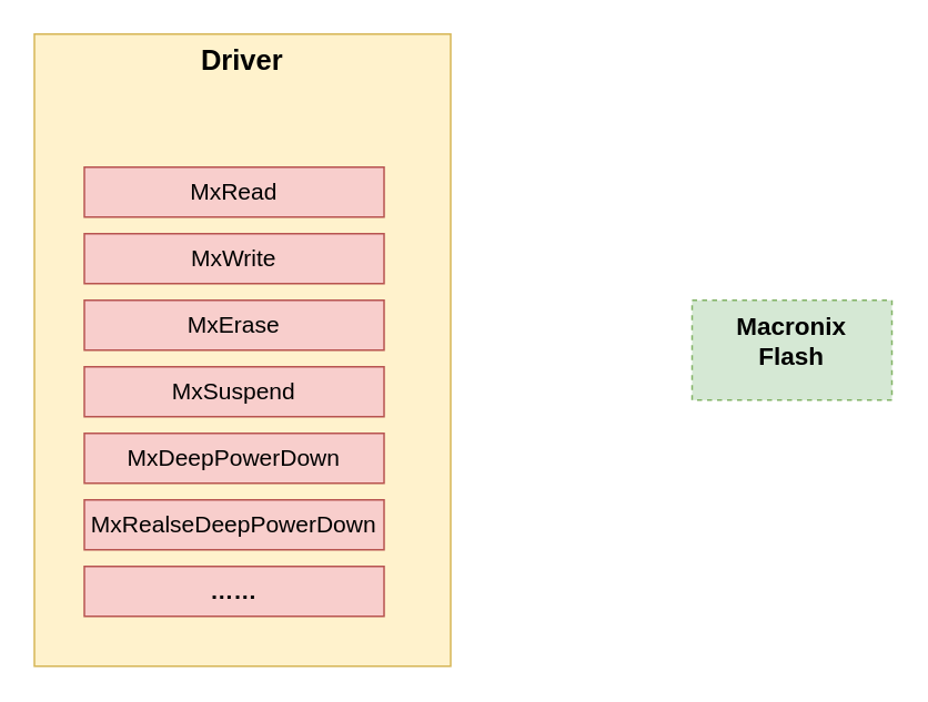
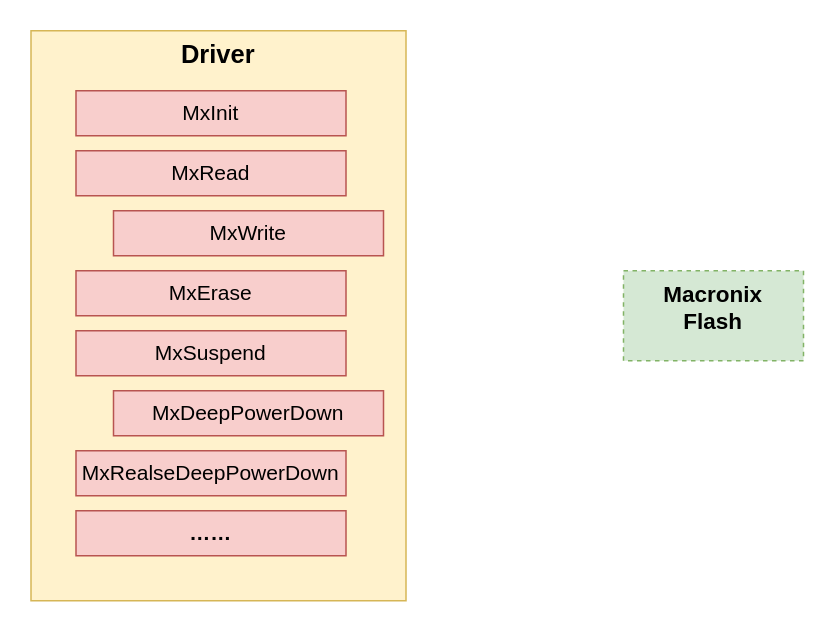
+ <mxCell id="3" value="MxInit" style="text;html=1;align=center;verticalAlign=middle;whiteSpace=wrap;rounded=0;strokeColor=#b85450;fillColor=#f8cecc;fontSize=14;" parent="1" vertex="1"><mxGeometry x="50" y="60" width="180" height="30" as="geometry" /></mxCell>
- <mxCell id="5" value="MxWrite" style="text;html=1;align=center;verticalAlign=middle;whiteSpace=wrap;rounded=0;strokeColor=#b85450;fillColor=#f8cecc;fontSize=14;" parent="1" vertex="1"><mxGeometry x="50" y="140" width="180" height="30" as="geometry" /></mxCell>
+ <mxCell id="5" value="MxWrite" style="text;html=1;align=center;verticalAlign=middle;whiteSpace=wrap;rounded=0;strokeColor=#b85450;fillColor=#f8cecc;fontSize=14;" parent="1" vertex="1"><mxGeometry x="75" y="140" width="180" height="30" as="geometry" /></mxCell>
- <mxCell id="8" value="MxDeepPowerDown" style="text;html=1;align=center;verticalAlign=middle;whiteSpace=wrap;rounded=0;strokeColor=#b85450;fillColor=#f8cecc;fontSize=14;" parent="1" vertex="1"><mxGeometry x="50" y="260" width="180" height="30" as="geometry" /></mxCell>
+ <mxCell id="8" value="MxDeepPowerDown" style="text;html=1;align=center;verticalAlign=middle;whiteSpace=wrap;rounded=0;strokeColor=#b85450;fillColor=#f8cecc;fontSize=14;" parent="1" vertex="1"><mxGeometry x="75" y="260" width="180" height="30" as="geometry" /></mxCell>
